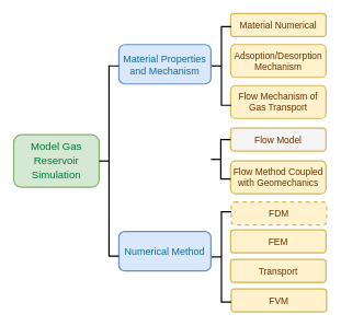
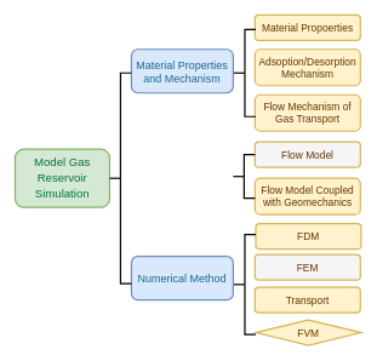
- <mxCell id="5" value="Material Numerical" style="rounded=1;whiteSpace=wrap;html=1;fontSize=14;fillColor=#fff2cc;strokeColor=#d6b656;strokeWidth=2;fontColor=#663300;" vertex="1" parent="1"><mxGeometry x="350" y="20" width="145" height="35" as="geometry" /></mxCell>
+ <mxCell id="5" value="Material Propoerties" style="rounded=1;whiteSpace=wrap;html=1;fontSize=14;fillColor=#fff2cc;strokeColor=#d6b656;strokeWidth=2;fontColor=#663300;" vertex="1" parent="1"><mxGeometry x="350" y="20" width="145" height="35" as="geometry" /></mxCell>
- <mxCell id="9" value="Flow Method Coupled with Geomechanics" style="rounded=1;whiteSpace=wrap;html=1;fontSize=14;fillColor=#fff2cc;strokeColor=#d6b656;strokeWidth=2;fontColor=#663300;" vertex="1" parent="1"><mxGeometry x="350" y="245" width="145" height="50" as="geometry" /></mxCell>
+ <mxCell id="9" value="Flow Model Coupled with Geomechanics" style="rounded=1;whiteSpace=wrap;html=1;fontSize=14;fillColor=#fff2cc;strokeColor=#d6b656;strokeWidth=2;fontColor=#663300;" vertex="1" parent="1"><mxGeometry x="350" y="245" width="145" height="50" as="geometry" /></mxCell>
- <mxCell id="10" value="FDM" style="rounded=1;whiteSpace=wrap;html=1;fontSize=14;fillColor=#fff2cc;strokeColor=#d6b656;strokeWidth=2;fontColor=#663300;dashed=1;" vertex="1" parent="1"><mxGeometry x="351" y="307.5" width="145" height="35" as="geometry" /></mxCell>
+ <mxCell id="10" value="FDM" style="rounded=1;whiteSpace=wrap;html=1;fontSize=14;fillColor=#fff2cc;strokeColor=#d6b656;strokeWidth=2;fontColor=#663300;" vertex="1" parent="1"><mxGeometry x="351" y="307.5" width="145" height="35" as="geometry" /></mxCell>
- <mxCell id="11" value="FEM" style="rounded=1;whiteSpace=wrap;html=1;fontSize=14;fillColor=#fff2cc;strokeColor=#d6b656;strokeWidth=2;fontColor=#663300;" vertex="1" parent="1"><mxGeometry x="350" y="350" width="145" height="35" as="geometry" /></mxCell>
+ <mxCell id="11" value="FEM" style="rounded=1;whiteSpace=wrap;html=1;fontSize=14;fillColor=#f5f5f5;strokeColor=#d6b656;strokeWidth=2;fontColor=#663300;" vertex="1" parent="1"><mxGeometry x="350" y="350" width="145" height="35" as="geometry" /></mxCell>
- <mxCell id="13" value="FVM" style="rounded=1;whiteSpace=wrap;html=1;fontSize=14;fillColor=#fff2cc;strokeColor=#d6b656;strokeWidth=2;fontColor=#663300;" vertex="1" parent="1"><mxGeometry x="351" y="440" width="145" height="35" as="geometry" /></mxCell>
+ <mxCell id="13" value="FVM" style="rhombus;whiteSpace=wrap;html=1;fontSize=14;fillColor=#fff2cc;strokeColor=#d6b656;strokeWidth=2;fontColor=#663300;" vertex="1" parent="1"><mxGeometry x="351" y="440" width="145" height="35" as="geometry" /></mxCell>
